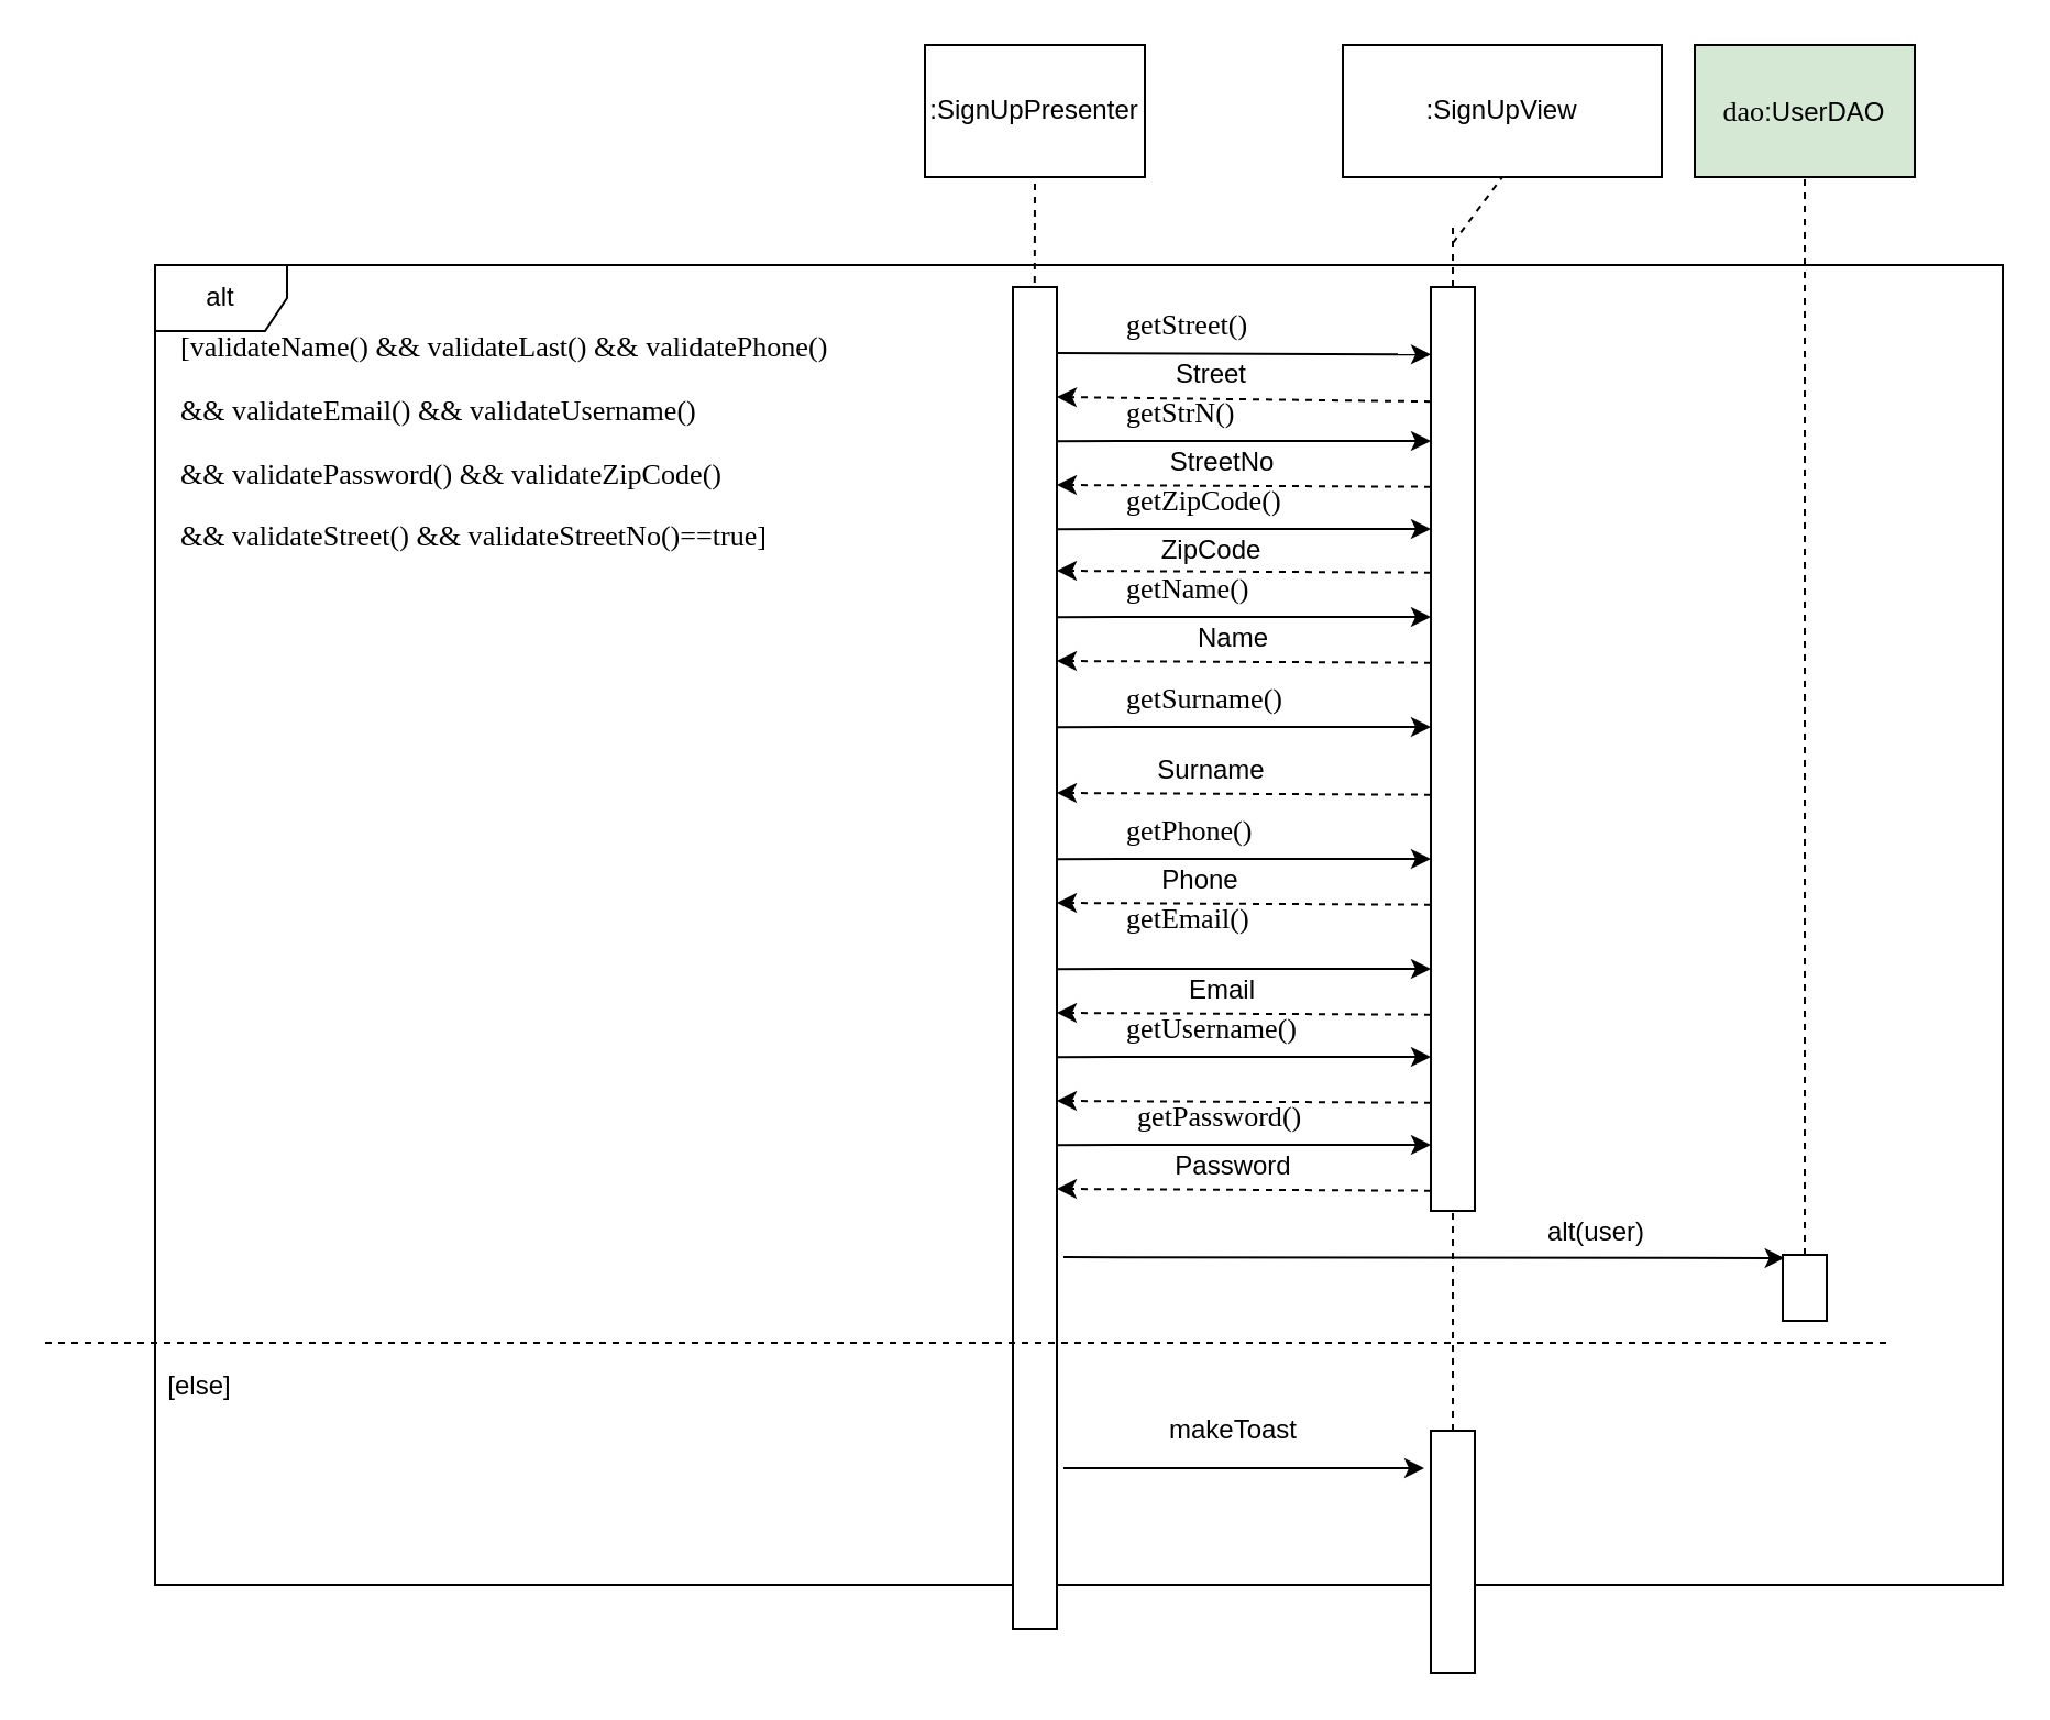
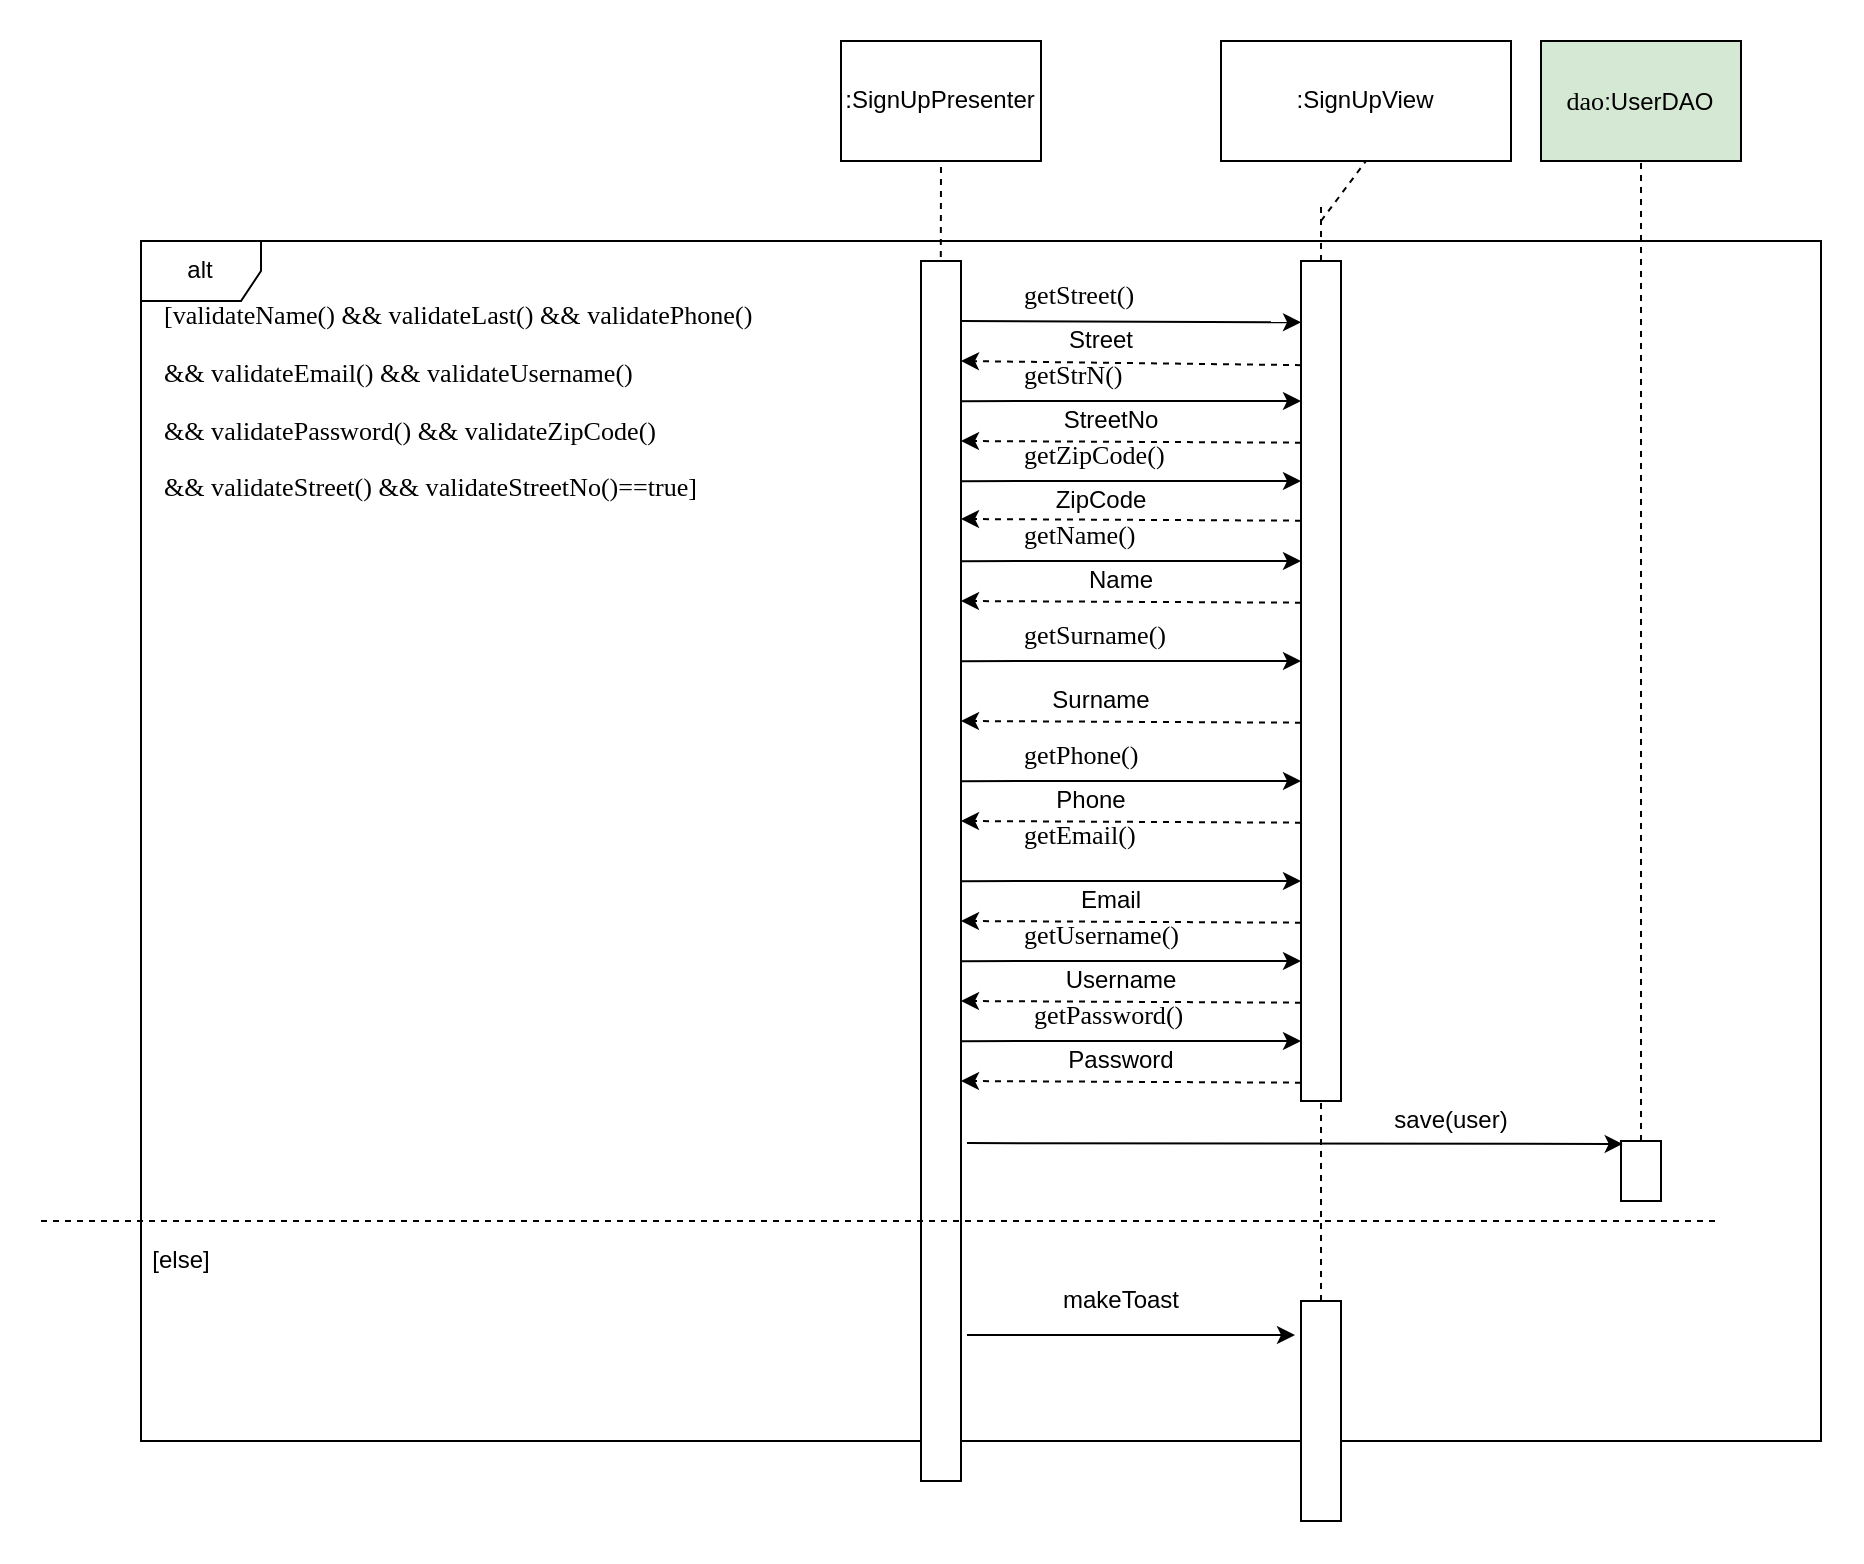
+ <mxCell id="56" value="Username" style="text;html=1;align=center;verticalAlign=middle;resizable=0;points=[];autosize=1;" vertex="1" parent="1"><mxGeometry x="525" y="480" width="70" height="20" as="geometry" /></mxCell>
- <mxCell id="24" value="alt(user)" style="text;html=1;align=center;verticalAlign=middle;resizable=0;points=[];autosize=1;" parent="1" vertex="1"><mxGeometry x="690" y="550" width="70" height="20" as="geometry" /></mxCell>
+ <mxCell id="24" value="save(user)" style="text;html=1;align=center;verticalAlign=middle;resizable=0;points=[];autosize=1;" parent="1" vertex="1"><mxGeometry x="690" y="550" width="70" height="20" as="geometry" /></mxCell>
